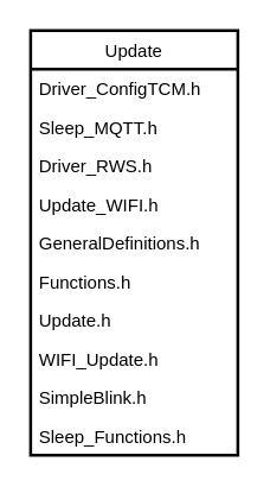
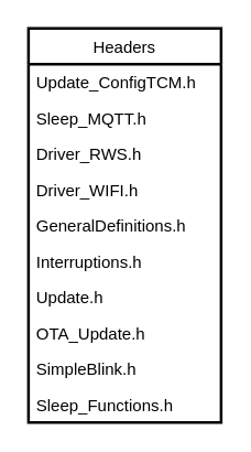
- <mxCell id="2" value="Update" style="swimlane;fontStyle=0;childLayout=stackLayout;horizontal=1;startSize=26;horizontalStack=0;resizeParent=1;resizeParentMax=0;resizeLast=0;collapsible=1;marginBottom=0;strokeColor=#000000;strokeWidth=2;fillColor=none;fontColor=#000000;" vertex="1" parent="1"><mxGeometry x="20" y="20" width="140" height="286" as="geometry" /></mxCell>
+ <mxCell id="2" value="Headers" style="swimlane;fontStyle=0;childLayout=stackLayout;horizontal=1;startSize=26;horizontalStack=0;resizeParent=1;resizeParentMax=0;resizeLast=0;collapsible=1;marginBottom=0;strokeColor=#000000;strokeWidth=2;fillColor=none;fontColor=#000000;" vertex="1" parent="1"><mxGeometry x="20" y="20" width="140" height="286" as="geometry" /></mxCell>
- <mxCell id="3" value="Driver_ConfigTCM.h" style="text;strokeColor=none;fillColor=none;align=left;verticalAlign=top;spacingLeft=4;spacingRight=4;overflow=hidden;rotatable=0;points=[[0,0.5],[1,0.5]];portConstraint=eastwest;fontColor=#000000;" vertex="1" parent="2"><mxGeometry y="26" width="140" height="26" as="geometry" /></mxCell>
+ <mxCell id="3" value="Update_ConfigTCM.h" style="text;strokeColor=none;fillColor=none;align=left;verticalAlign=top;spacingLeft=4;spacingRight=4;overflow=hidden;rotatable=0;points=[[0,0.5],[1,0.5]];portConstraint=eastwest;fontColor=#000000;" vertex="1" parent="2"><mxGeometry y="26" width="140" height="26" as="geometry" /></mxCell>
- <mxCell id="6" value="Update_WIFI.h" style="text;strokeColor=none;fillColor=none;align=left;verticalAlign=top;spacingLeft=4;spacingRight=4;overflow=hidden;rotatable=0;points=[[0,0.5],[1,0.5]];portConstraint=eastwest;fontColor=#000000;" vertex="1" parent="2"><mxGeometry y="104" width="140" height="26" as="geometry" /></mxCell>
+ <mxCell id="6" value="Driver_WIFI.h" style="text;strokeColor=none;fillColor=none;align=left;verticalAlign=top;spacingLeft=4;spacingRight=4;overflow=hidden;rotatable=0;points=[[0,0.5],[1,0.5]];portConstraint=eastwest;fontColor=#000000;" vertex="1" parent="2"><mxGeometry y="104" width="140" height="26" as="geometry" /></mxCell>
- <mxCell id="8" value="Functions.h" style="text;strokeColor=none;fillColor=none;align=left;verticalAlign=top;spacingLeft=4;spacingRight=4;overflow=hidden;rotatable=0;points=[[0,0.5],[1,0.5]];portConstraint=eastwest;fontColor=#000000;" vertex="1" parent="2"><mxGeometry y="156" width="140" height="26" as="geometry" /></mxCell>
+ <mxCell id="8" value="Interruptions.h" style="text;strokeColor=none;fillColor=none;align=left;verticalAlign=top;spacingLeft=4;spacingRight=4;overflow=hidden;rotatable=0;points=[[0,0.5],[1,0.5]];portConstraint=eastwest;fontColor=#000000;" vertex="1" parent="2"><mxGeometry y="156" width="140" height="26" as="geometry" /></mxCell>
- <mxCell id="10" value="WIFI_Update.h" style="text;strokeColor=none;fillColor=none;align=left;verticalAlign=top;spacingLeft=4;spacingRight=4;overflow=hidden;rotatable=0;points=[[0,0.5],[1,0.5]];portConstraint=eastwest;fontColor=#000000;" vertex="1" parent="2"><mxGeometry y="208" width="140" height="26" as="geometry" /></mxCell>
+ <mxCell id="10" value="OTA_Update.h" style="text;strokeColor=none;fillColor=none;align=left;verticalAlign=top;spacingLeft=4;spacingRight=4;overflow=hidden;rotatable=0;points=[[0,0.5],[1,0.5]];portConstraint=eastwest;fontColor=#000000;" vertex="1" parent="2"><mxGeometry y="208" width="140" height="26" as="geometry" /></mxCell>
